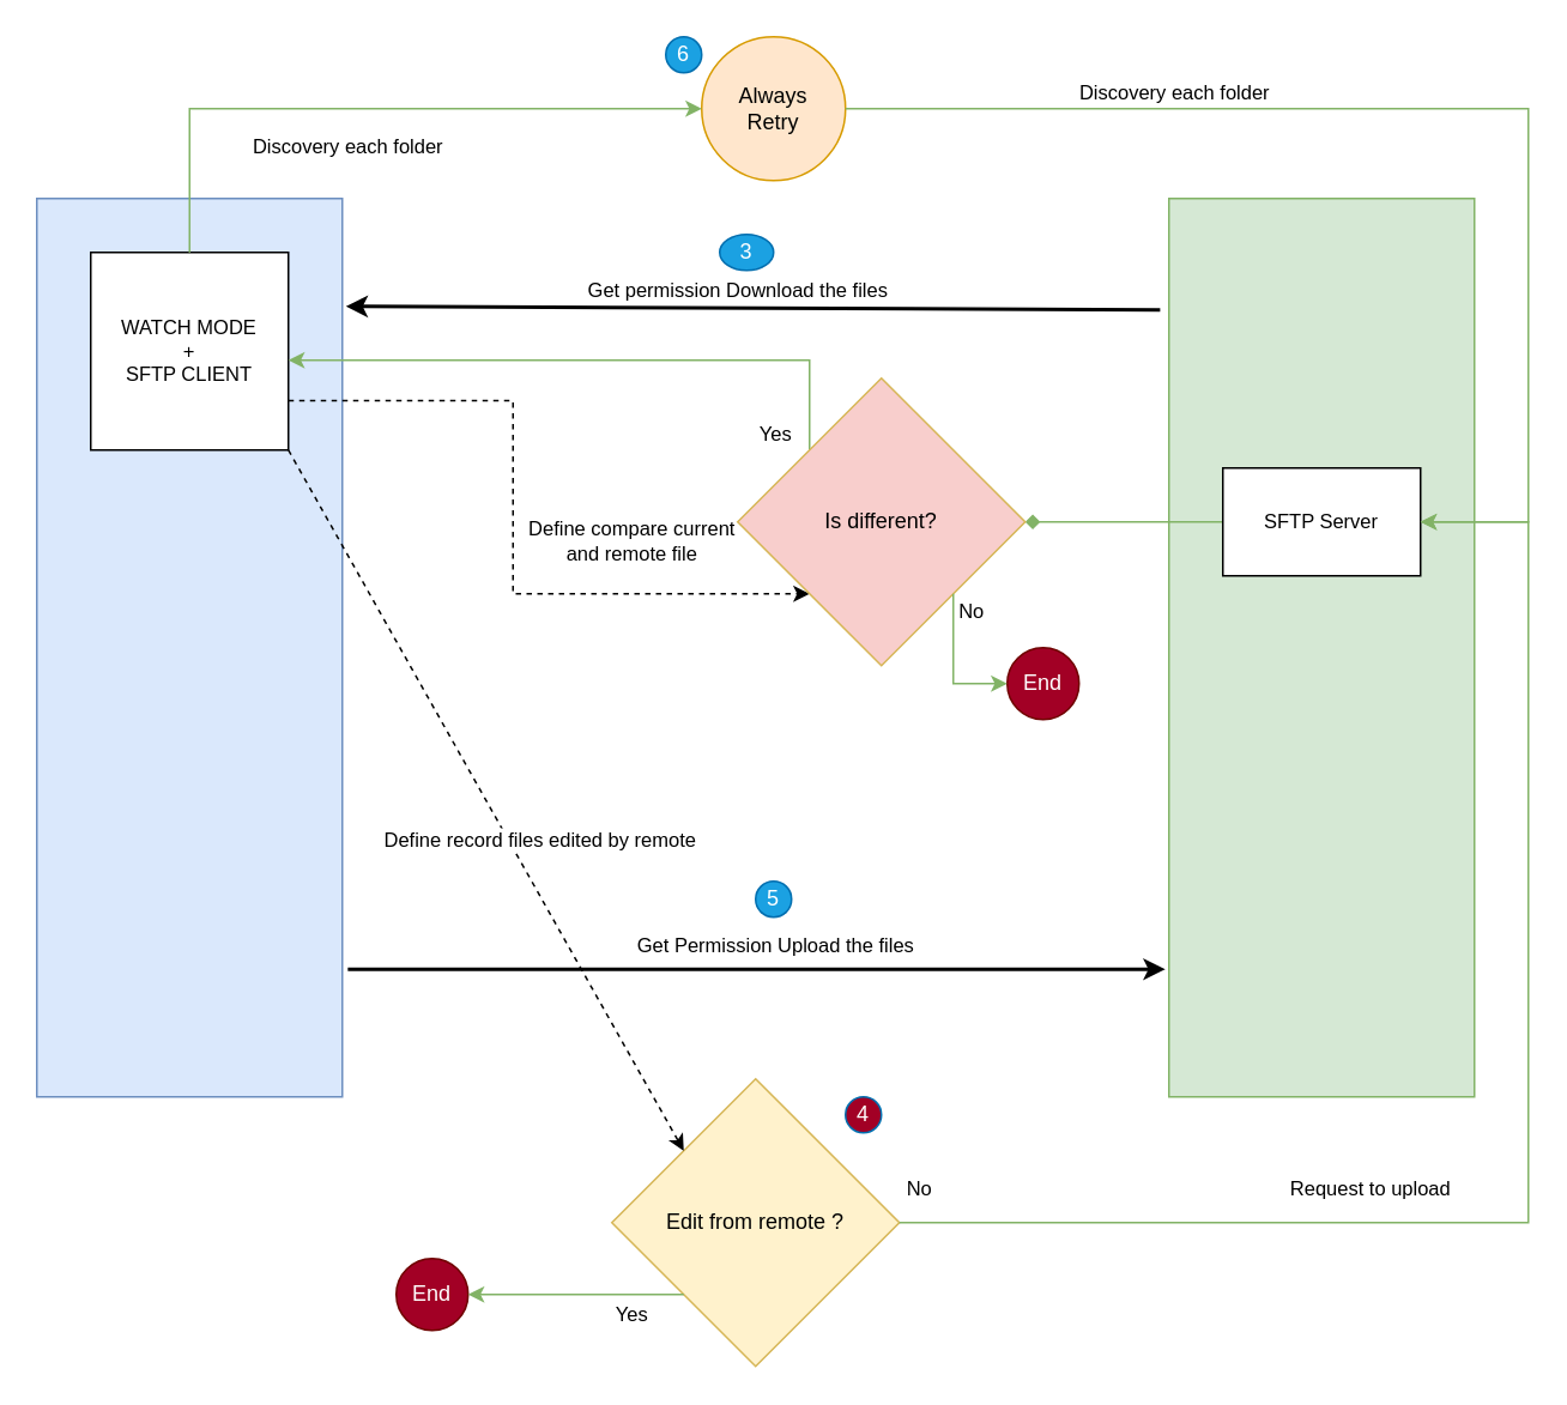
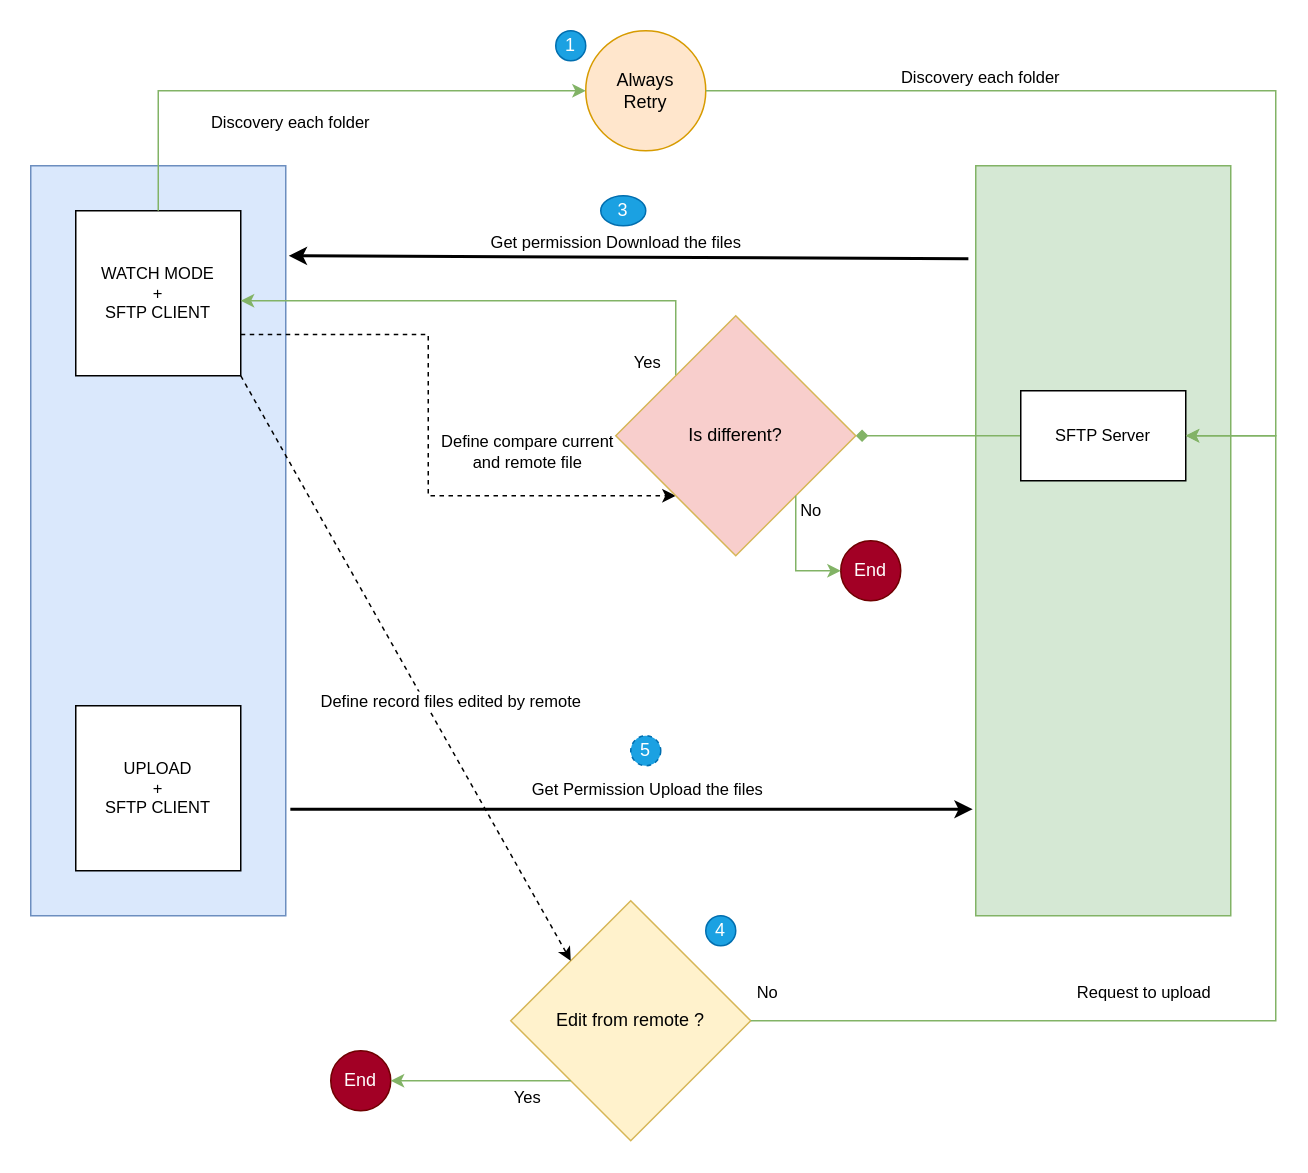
- <mxCell id="30" value="6" style="ellipse;whiteSpace=wrap;html=1;aspect=fixed;fillColor=#1ba1e2;strokeColor=#006EAF;fontColor=#ffffff;" vertex="1" parent="29"><mxGeometry x="370" y="20" width="20" height="20" as="geometry" /></mxCell>
+ <mxCell id="30" value="1" style="ellipse;whiteSpace=wrap;html=1;aspect=fixed;fillColor=#1ba1e2;strokeColor=#006EAF;fontColor=#ffffff;" vertex="1" parent="29"><mxGeometry x="370" y="20" width="20" height="20" as="geometry" /></mxCell>
- <mxCell id="33" value="5" style="ellipse;whiteSpace=wrap;html=1;aspect=fixed;fillColor=#1ba1e2;strokeColor=#006EAF;fontColor=#ffffff;" vertex="1" parent="29"><mxGeometry x="420" y="490" width="20" height="20" as="geometry" /></mxCell>
+ <mxCell id="33" value="5" style="ellipse;whiteSpace=wrap;html=1;aspect=fixed;fillColor=#1ba1e2;strokeColor=#006EAF;fontColor=#ffffff;dashed=1;" vertex="1" parent="29"><mxGeometry x="420" y="490" width="20" height="20" as="geometry" /></mxCell>
+ <mxCell id="8" value="UPLOAD&lt;br style=&quot;font-size: 11px;&quot;&gt;+&lt;br style=&quot;font-size: 11px;&quot;&gt;SFTP CLIENT" style="rounded=0;whiteSpace=wrap;html=1;fontSize=11;" parent="2" vertex="1"><mxGeometry x="50" y="470" width="110" height="110" as="geometry" /></mxCell>
- <mxCell id="32" value="4" style="ellipse;whiteSpace=wrap;html=1;aspect=fixed;fillColor=#a20025;strokeColor=#006EAF;fontColor=#ffffff;" vertex="1" parent="29"><mxGeometry x="470" y="610" width="20" height="20" as="geometry" /></mxCell>
+ <mxCell id="32" value="4" style="ellipse;whiteSpace=wrap;html=1;aspect=fixed;fillColor=#1ba1e2;strokeColor=#006EAF;fontColor=#ffffff;" vertex="1" parent="29"><mxGeometry x="470" y="610" width="20" height="20" as="geometry" /></mxCell>
